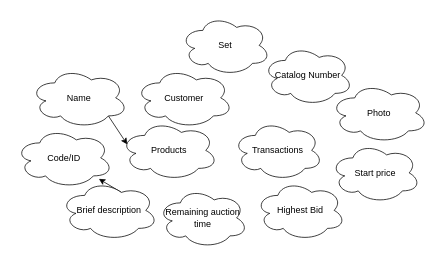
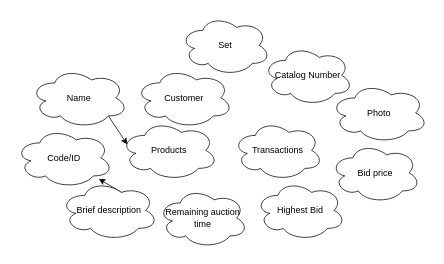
- <mxCell id="5" value="Start price" style="ellipse;shape=cloud;whiteSpace=wrap;html=1;" vertex="1" parent="1"><mxGeometry x="440" y="190" width="120" height="80" as="geometry" /></mxCell>
+ <mxCell id="5" value="Bid price" style="ellipse;shape=cloud;whiteSpace=wrap;html=1;" vertex="1" parent="1"><mxGeometry x="440" y="190" width="120" height="80" as="geometry" /></mxCell>
